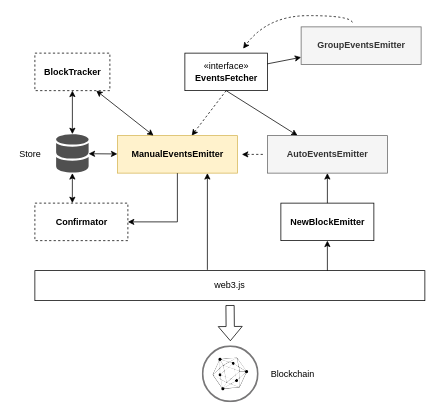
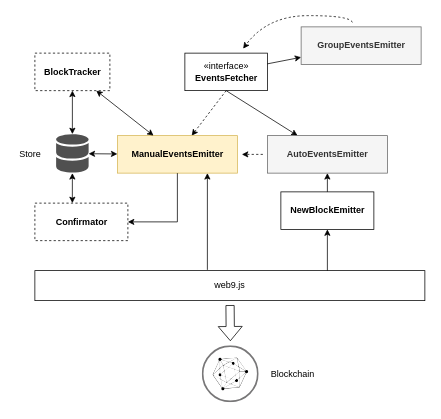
- <mxCell id="9" value="&lt;b&gt;NewBlockEmitter&lt;/b&gt;" style="html=1;" vertex="1" parent="1"><mxGeometry x="374" y="270" width="124" height="50" as="geometry" /></mxCell>
+ <mxCell id="9" value="&lt;b&gt;NewBlockEmitter&lt;/b&gt;" style="html=1;" vertex="1" parent="1"><mxGeometry x="374" y="255" width="124" height="50" as="geometry" /></mxCell>
- <mxCell id="11" value="web3.js" style="rounded=0;whiteSpace=wrap;html=1;" vertex="1" parent="1"><mxGeometry x="46" y="360" width="520" height="40" as="geometry" /></mxCell>
+ <mxCell id="11" value="web9.js" style="rounded=0;whiteSpace=wrap;html=1;" vertex="1" parent="1"><mxGeometry x="46" y="360" width="520" height="40" as="geometry" /></mxCell>
